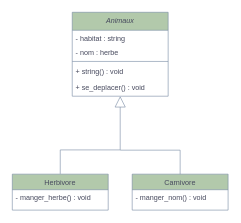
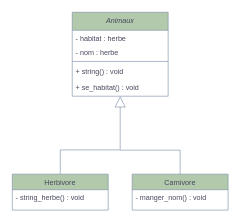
- <mxCell id="3" value="- habitat : string" style="text;align=left;verticalAlign=top;spacingLeft=4;spacingRight=4;overflow=hidden;rotatable=0;points=[[0,0.5],[1,0.5]];portConstraint=eastwest;labelBackgroundColor=none;fontColor=#46495D;" parent="2" vertex="1"><mxGeometry y="30" width="160" height="24" as="geometry" /></mxCell>
+ <mxCell id="3" value="- habitat : herbe" style="text;align=left;verticalAlign=top;spacingLeft=4;spacingRight=4;overflow=hidden;rotatable=0;points=[[0,0.5],[1,0.5]];portConstraint=eastwest;labelBackgroundColor=none;fontColor=#46495D;" parent="2" vertex="1"><mxGeometry y="30" width="160" height="24" as="geometry" /></mxCell>
- <mxCell id="7" value="+ se_deplacer() : void" style="text;align=left;verticalAlign=top;spacingLeft=4;spacingRight=4;overflow=hidden;rotatable=0;points=[[0,0.5],[1,0.5]];portConstraint=eastwest;labelBackgroundColor=none;fontColor=#46495D;" parent="2" vertex="1"><mxGeometry y="112" width="160" height="18" as="geometry" /></mxCell>
+ <mxCell id="7" value="+ se_habitat() : void" style="text;align=left;verticalAlign=top;spacingLeft=4;spacingRight=4;overflow=hidden;rotatable=0;points=[[0,0.5],[1,0.5]];portConstraint=eastwest;labelBackgroundColor=none;fontColor=#46495D;" parent="2" vertex="1"><mxGeometry y="112" width="160" height="18" as="geometry" /></mxCell>
- <mxCell id="9" value="- manger_herbe() : void" style="text;align=left;verticalAlign=top;spacingLeft=4;spacingRight=4;overflow=hidden;rotatable=0;points=[[0,0.5],[1,0.5]];portConstraint=eastwest;labelBackgroundColor=none;fontColor=#46495D;" parent="8" vertex="1"><mxGeometry y="26" width="160" height="24" as="geometry" /></mxCell>
+ <mxCell id="9" value="- string_herbe() : void" style="text;align=left;verticalAlign=top;spacingLeft=4;spacingRight=4;overflow=hidden;rotatable=0;points=[[0,0.5],[1,0.5]];portConstraint=eastwest;labelBackgroundColor=none;fontColor=#46495D;" parent="8" vertex="1"><mxGeometry y="26" width="160" height="24" as="geometry" /></mxCell>
